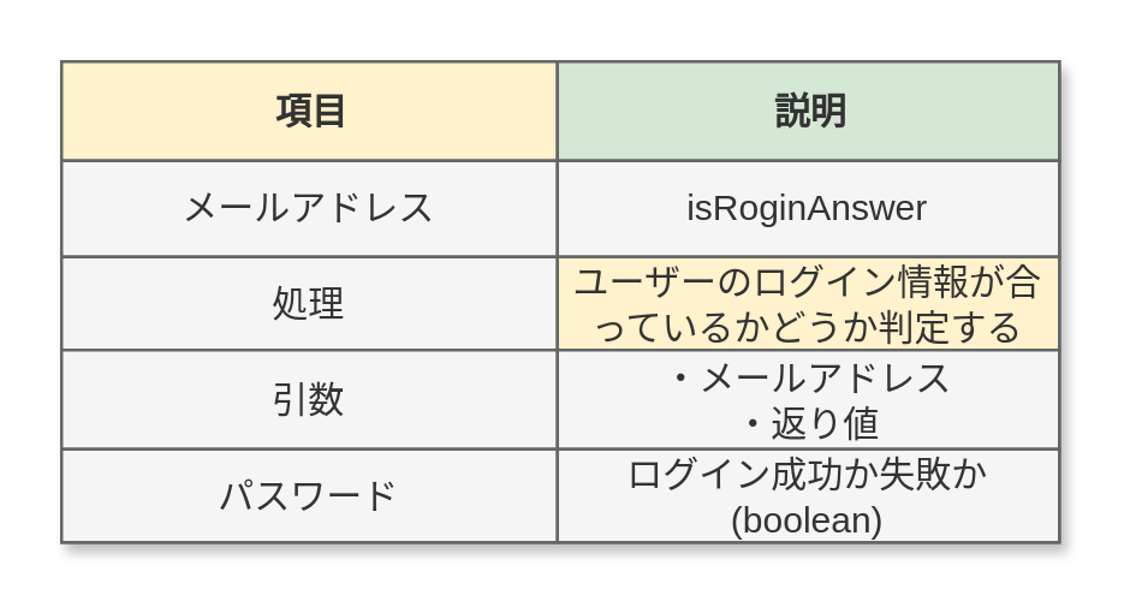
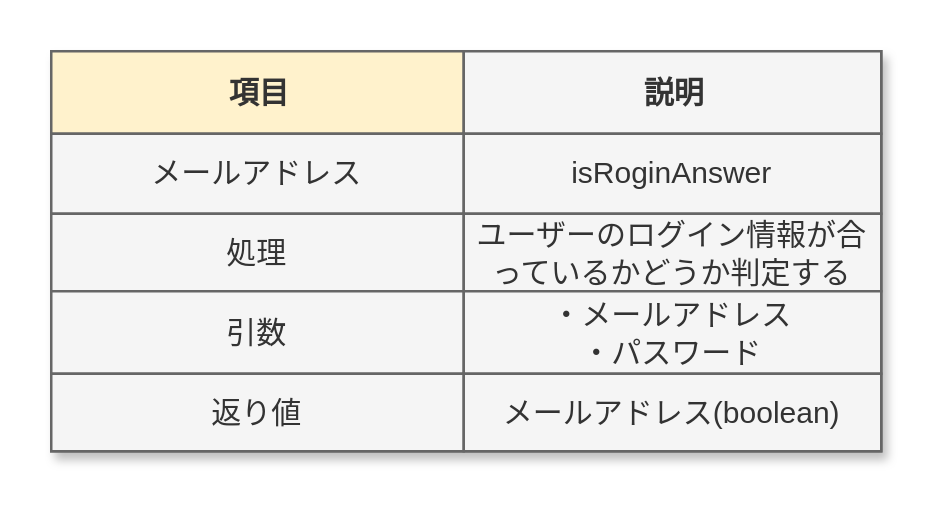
- <mxCell id="5" value="説明" style="connectable=0;recursiveResize=0;strokeColor=#666666;fillColor=#d5e8d4;align=center;fontStyle=1;fontColor=#333333;html=1;" vertex="1" parent="3"><mxGeometry x="165" width="167" height="33" as="geometry"><mxRectangle width="167" height="33" as="alternateBounds" /></mxGeometry></mxCell>
+ <mxCell id="5" value="説明" style="connectable=0;recursiveResize=0;strokeColor=#666666;fillColor=#f5f5f5;align=center;fontStyle=1;fontColor=#333333;html=1;" vertex="1" parent="3"><mxGeometry x="165" width="167" height="33" as="geometry"><mxRectangle width="167" height="33" as="alternateBounds" /></mxGeometry></mxCell>
- <mxCell id="11" value="ユーザーのログイン情報が合っているかどうか判定する" style="connectable=0;recursiveResize=0;strokeColor=#666666;fillColor=#fff2cc;whiteSpace=wrap;html=1;fontColor=#333333;" vertex="1" parent="9"><mxGeometry x="165" width="167" height="31" as="geometry"><mxRectangle width="167" height="31" as="alternateBounds" /></mxGeometry></mxCell>
+ <mxCell id="11" value="ユーザーのログイン情報が合っているかどうか判定する" style="connectable=0;recursiveResize=0;strokeColor=#666666;fillColor=#f5f5f5;whiteSpace=wrap;html=1;fontColor=#333333;" vertex="1" parent="9"><mxGeometry x="165" width="167" height="31" as="geometry"><mxRectangle width="167" height="31" as="alternateBounds" /></mxGeometry></mxCell>
- <mxCell id="14" value="・メールアドレス&lt;br&gt;・返り値" style="connectable=0;recursiveResize=0;strokeColor=#666666;fillColor=#f5f5f5;fontStyle=0;align=center;whiteSpace=wrap;html=1;fontColor=#333333;" vertex="1" parent="12"><mxGeometry x="165" width="167" height="33" as="geometry"><mxRectangle width="167" height="33" as="alternateBounds" /></mxGeometry></mxCell>
+ <mxCell id="14" value="・メールアドレス&lt;br&gt;・パスワード" style="connectable=0;recursiveResize=0;strokeColor=#666666;fillColor=#f5f5f5;fontStyle=0;align=center;whiteSpace=wrap;html=1;fontColor=#333333;" vertex="1" parent="12"><mxGeometry x="165" width="167" height="33" as="geometry"><mxRectangle width="167" height="33" as="alternateBounds" /></mxGeometry></mxCell>
- <mxCell id="16" value="パスワード" style="connectable=0;recursiveResize=0;strokeColor=#666666;fillColor=#f5f5f5;whiteSpace=wrap;html=1;fontColor=#333333;" vertex="1" parent="15"><mxGeometry width="165" height="31" as="geometry"><mxRectangle width="165" height="31" as="alternateBounds" /></mxGeometry></mxCell>
+ <mxCell id="16" value="返り値" style="connectable=0;recursiveResize=0;strokeColor=#666666;fillColor=#f5f5f5;whiteSpace=wrap;html=1;fontColor=#333333;" vertex="1" parent="15"><mxGeometry width="165" height="31" as="geometry"><mxRectangle width="165" height="31" as="alternateBounds" /></mxGeometry></mxCell>
- <mxCell id="17" value="ログイン成功か失敗か(boolean)" style="connectable=0;recursiveResize=0;strokeColor=#666666;fillColor=#f5f5f5;whiteSpace=wrap;html=1;fontColor=#333333;" vertex="1" parent="15"><mxGeometry x="165" width="167" height="31" as="geometry"><mxRectangle width="167" height="31" as="alternateBounds" /></mxGeometry></mxCell>
+ <mxCell id="17" value="メールアドレス(boolean)" style="connectable=0;recursiveResize=0;strokeColor=#666666;fillColor=#f5f5f5;whiteSpace=wrap;html=1;fontColor=#333333;" vertex="1" parent="15"><mxGeometry x="165" width="167" height="31" as="geometry"><mxRectangle width="167" height="31" as="alternateBounds" /></mxGeometry></mxCell>
